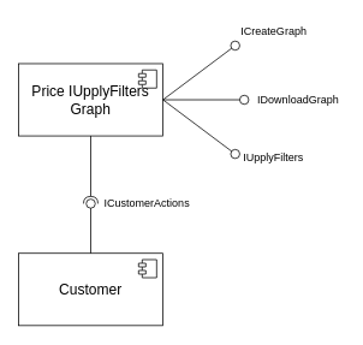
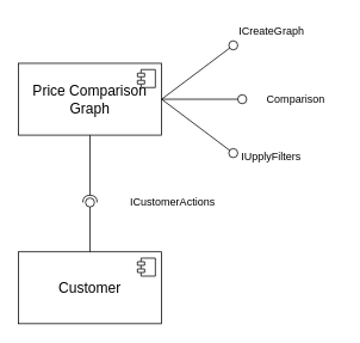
- <mxCell id="2" value="&lt;font style=&quot;font-size: 16px;&quot;&gt;Price IUpplyFilters Graph&lt;/font&gt;" style="html=1;dropTarget=0;whiteSpace=wrap;" vertex="1" parent="1"><mxGeometry x="20" y="70" width="160" height="80" as="geometry" /></mxCell>
+ <mxCell id="2" value="&lt;font style=&quot;font-size: 16px;&quot;&gt;Price Comparison Graph&lt;/font&gt;" style="html=1;dropTarget=0;whiteSpace=wrap;" vertex="1" parent="1"><mxGeometry x="20" y="70" width="160" height="80" as="geometry" /></mxCell>
- <mxCell id="15" value="IDownloadGraph" style="text;html=1;align=center;verticalAlign=middle;whiteSpace=wrap;rounded=0;" vertex="1" parent="1"><mxGeometry x="280" y="95" width="100" height="30" as="geometry" /></mxCell>
+ <mxCell id="15" value="Comparison" style="text;html=1;align=center;verticalAlign=middle;whiteSpace=wrap;rounded=0;" vertex="1" parent="1"><mxGeometry x="280" y="95" width="100" height="30" as="geometry" /></mxCell>
- <mxCell id="9" value="ICustomerActions" style="text;html=1;align=center;verticalAlign=middle;whiteSpace=wrap;rounded=0;" vertex="1" parent="1"><mxGeometry x="110" y="210" width="105" height="30" as="geometry" /></mxCell>
+ <mxCell id="9" value="ICustomerActions" style="text;html=1;align=center;verticalAlign=middle;whiteSpace=wrap;rounded=0;" vertex="1" parent="1"><mxGeometry x="140" y="210" width="105" height="30" as="geometry" /></mxCell>
